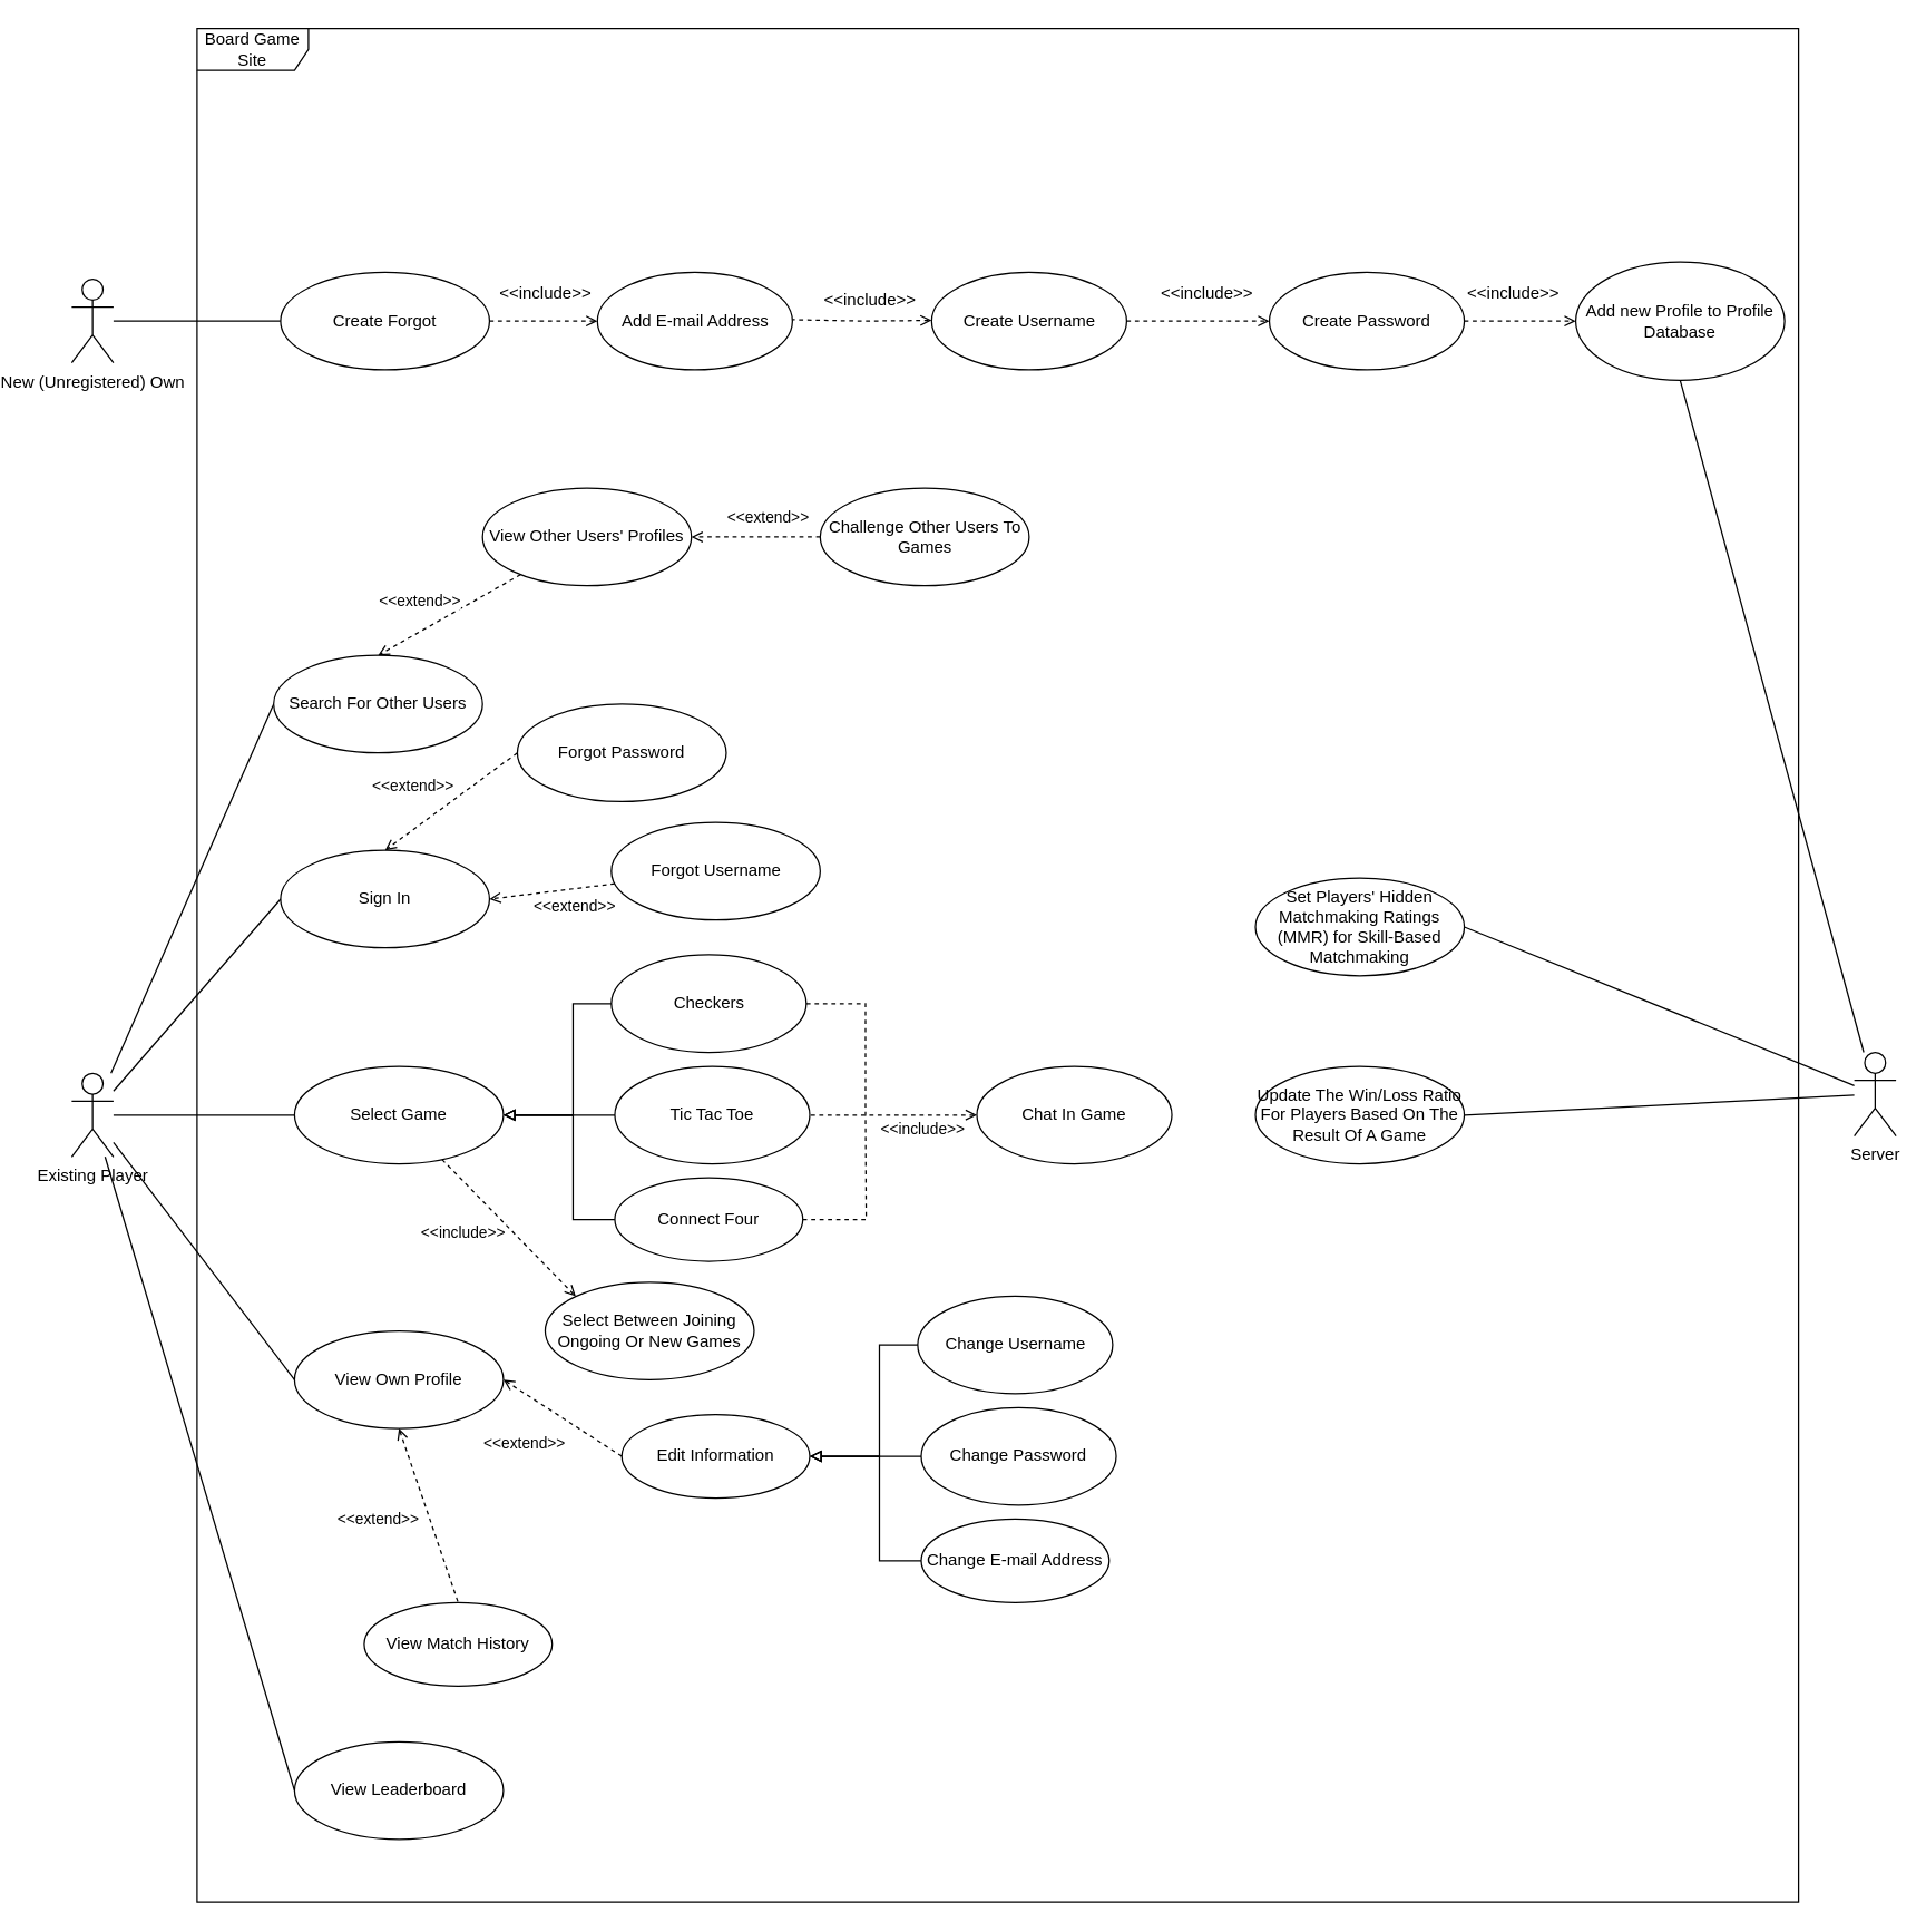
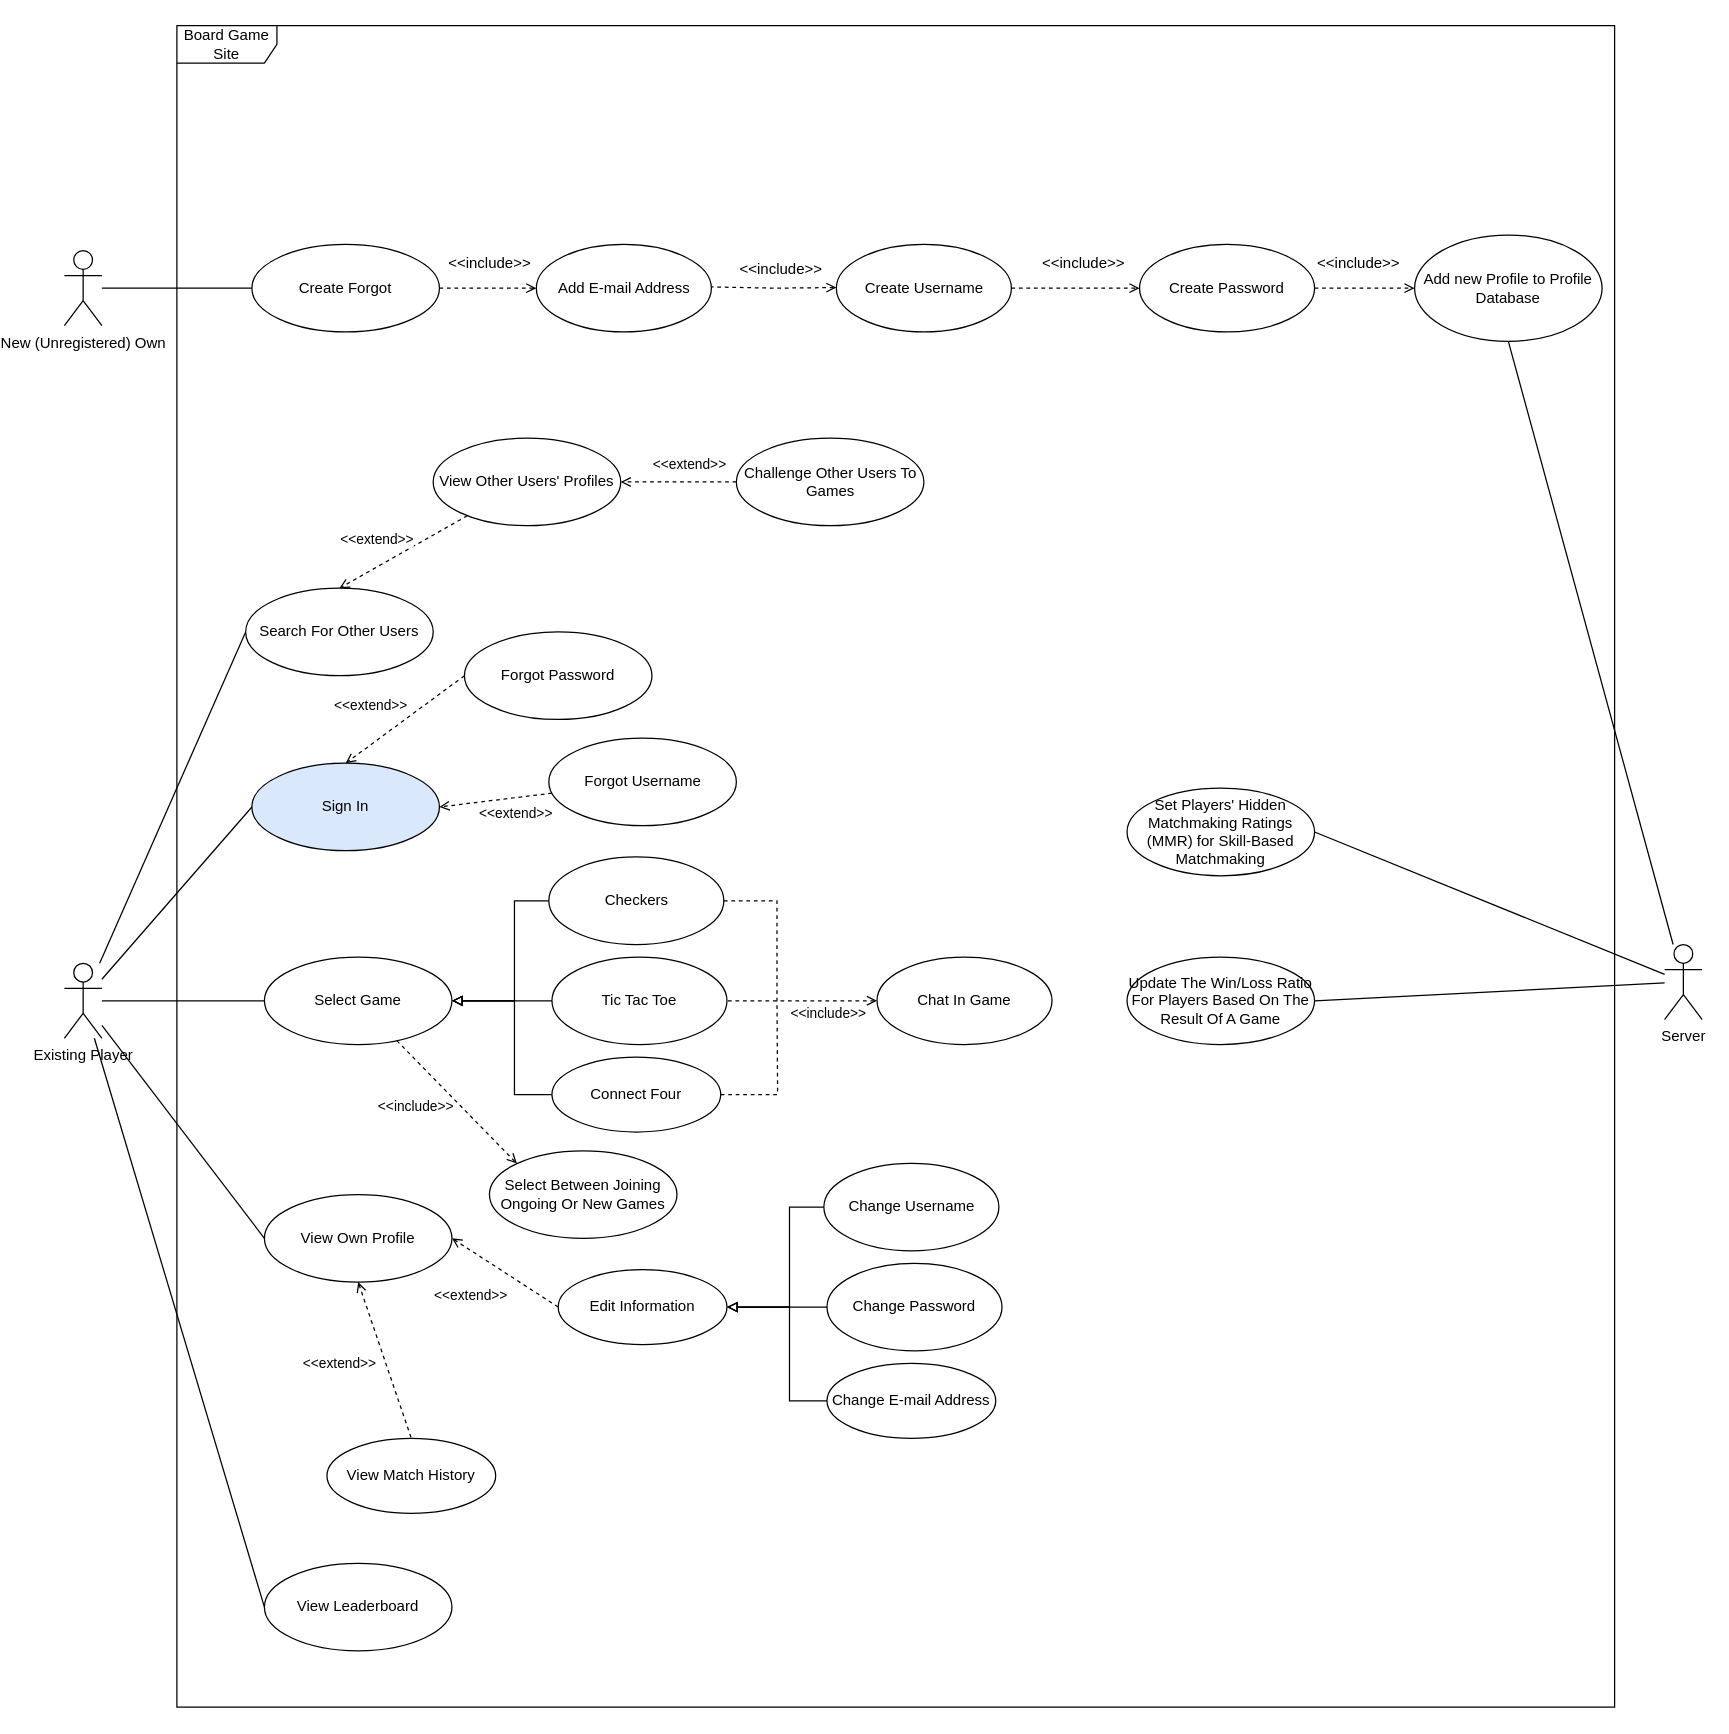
- <mxCell id="9" value="Sign In" style="ellipse;whiteSpace=wrap;html=1;" parent="1" vertex="1"><mxGeometry x="170" y="610" width="150" height="70" as="geometry" /></mxCell>
+ <mxCell id="9" value="Sign In" style="ellipse;whiteSpace=wrap;html=1;fillColor=#dae8fc;" parent="1" vertex="1"><mxGeometry x="170" y="610" width="150" height="70" as="geometry" /></mxCell>
